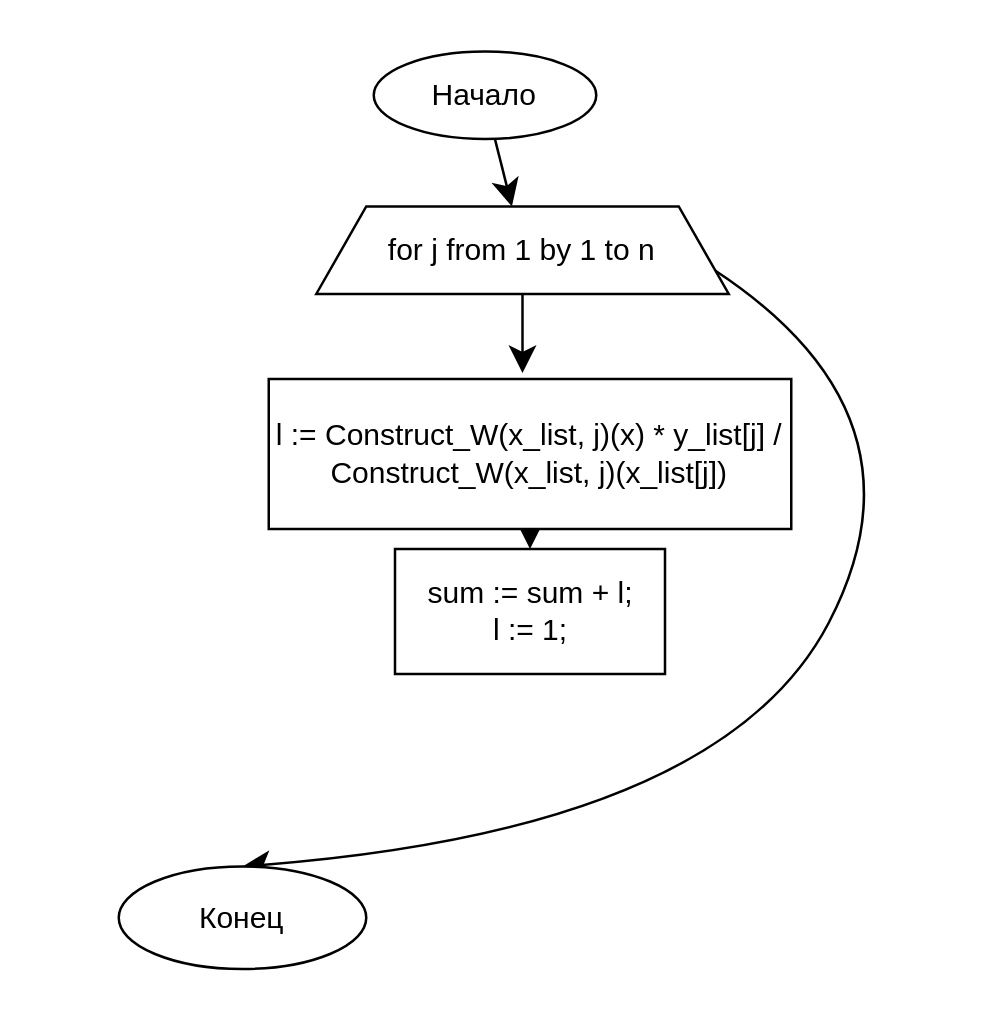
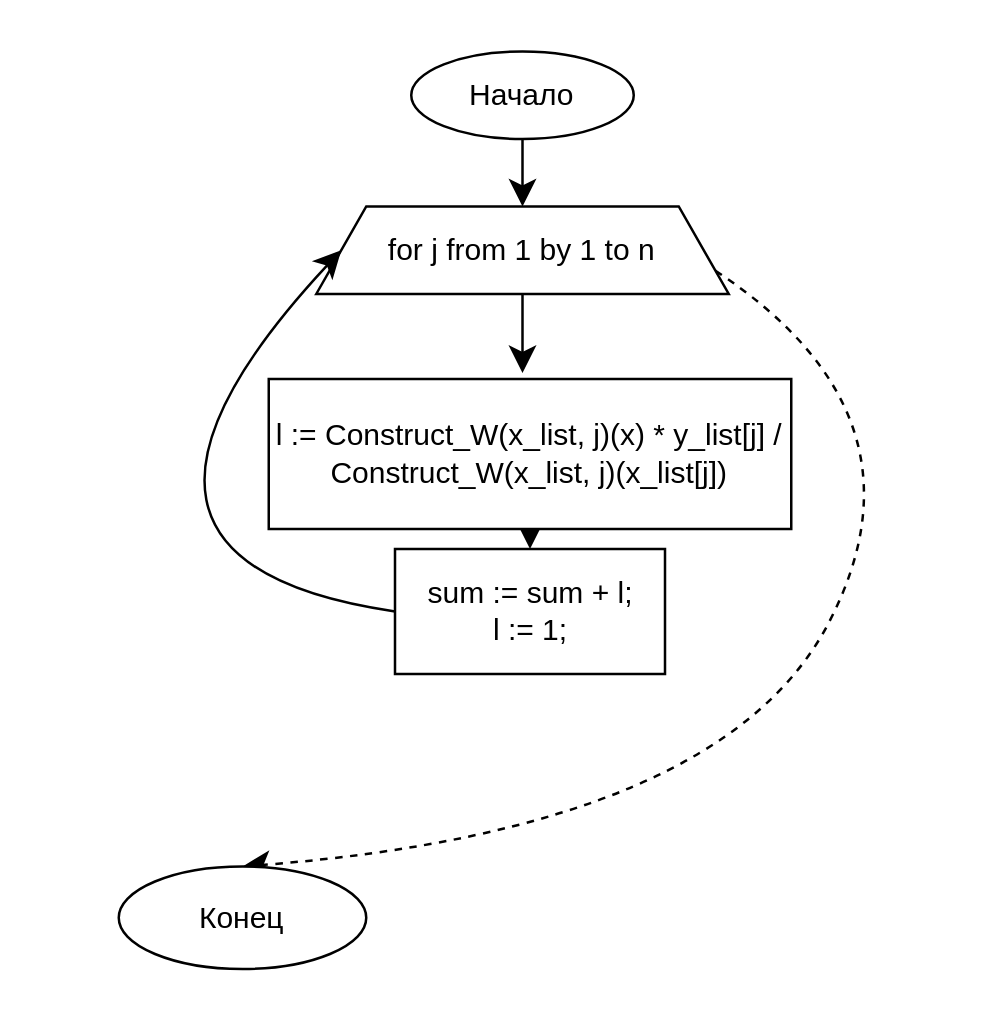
- <mxCell id="3" value="Начало" style="ellipse;whiteSpace=wrap;html=1;" vertex="1" parent="1"><mxGeometry x="149" y="20" width="89" height="35" as="geometry" /></mxCell>
+ <mxCell id="3" value="Начало" style="ellipse;whiteSpace=wrap;html=1;" vertex="1" parent="1"><mxGeometry x="164" y="20" width="89" height="35" as="geometry" /></mxCell>
+ <mxCell id="9" style="edgeStyle=none;curved=1;rounded=0;orthogonalLoop=1;jettySize=auto;html=1;exitX=0;exitY=0.5;exitDx=0;exitDy=0;entryX=0;entryY=0.5;entryDx=0;entryDy=0;fontSize=12;startSize=8;endSize=8;" edge="1" parent="1" source="10" target="6"><mxGeometry relative="1" as="geometry"><Array as="points"><mxPoint x="20" y="224" /></Array></mxGeometry></mxCell>
- <mxCell id="5" style="edgeStyle=none;curved=1;rounded=0;orthogonalLoop=1;jettySize=auto;html=1;entryX=0.5;entryY=0;entryDx=0;entryDy=0;fontSize=12;startSize=8;endSize=8;exitX=1;exitY=0.75;exitDx=0;exitDy=0;" edge="1" parent="1" source="6" target="11"><mxGeometry relative="1" as="geometry"><Array as="points"><mxPoint x="374" y="166" /><mxPoint x="288" y="331" /></Array></mxGeometry></mxCell>
+ <mxCell id="5" style="edgeStyle=none;curved=1;rounded=0;orthogonalLoop=1;jettySize=auto;html=1;entryX=0.5;entryY=0;entryDx=0;entryDy=0;fontSize=12;startSize=8;endSize=8;exitX=1;exitY=0.75;exitDx=0;exitDy=0;dashed=1;" edge="1" parent="1" source="6" target="11"><mxGeometry relative="1" as="geometry"><Array as="points"><mxPoint x="374" y="166" /><mxPoint x="288" y="331" /></Array></mxGeometry></mxCell>
